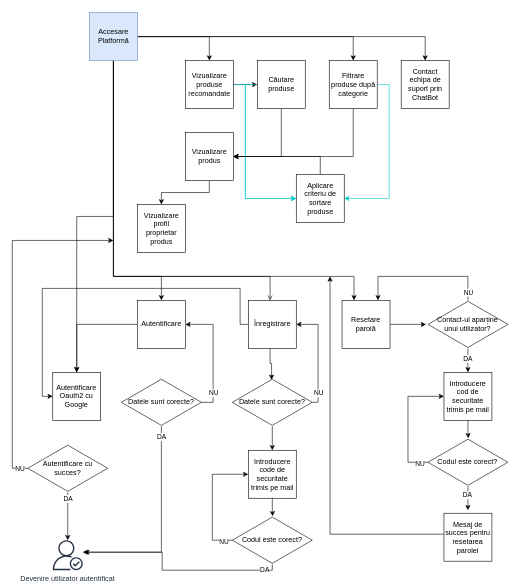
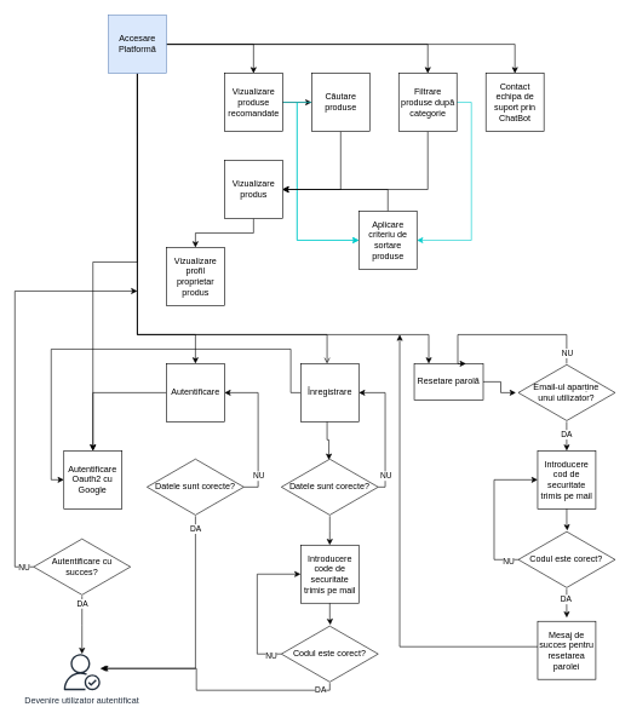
- <mxCell id="30" value="Resetare parolă" style="whiteSpace=wrap;html=1;aspect=fixed;" parent="1" vertex="1"><mxGeometry x="570" y="500" width="80" height="80" as="geometry" /></mxCell>
+ <mxCell id="30" value="Resetare parolă" style="whiteSpace=wrap;html=1;aspect=fixed;" parent="1" vertex="1"><mxGeometry x="570" y="500" width="95" height="50" as="geometry" /></mxCell>
- <mxCell id="42" value="Contact-ul aparține &lt;br&gt;unui utilizator?" style="html=1;whiteSpace=wrap;aspect=fixed;shape=isoRectangle;" parent="1" vertex="1"><mxGeometry x="713.34" y="500" width="133.33" height="80" as="geometry" /></mxCell>
+ <mxCell id="42" value="Email-ul aparține &lt;br&gt;unui utilizator?" style="html=1;whiteSpace=wrap;aspect=fixed;shape=isoRectangle;" parent="1" vertex="1"><mxGeometry x="713.34" y="500" width="133.33" height="80" as="geometry" /></mxCell>
